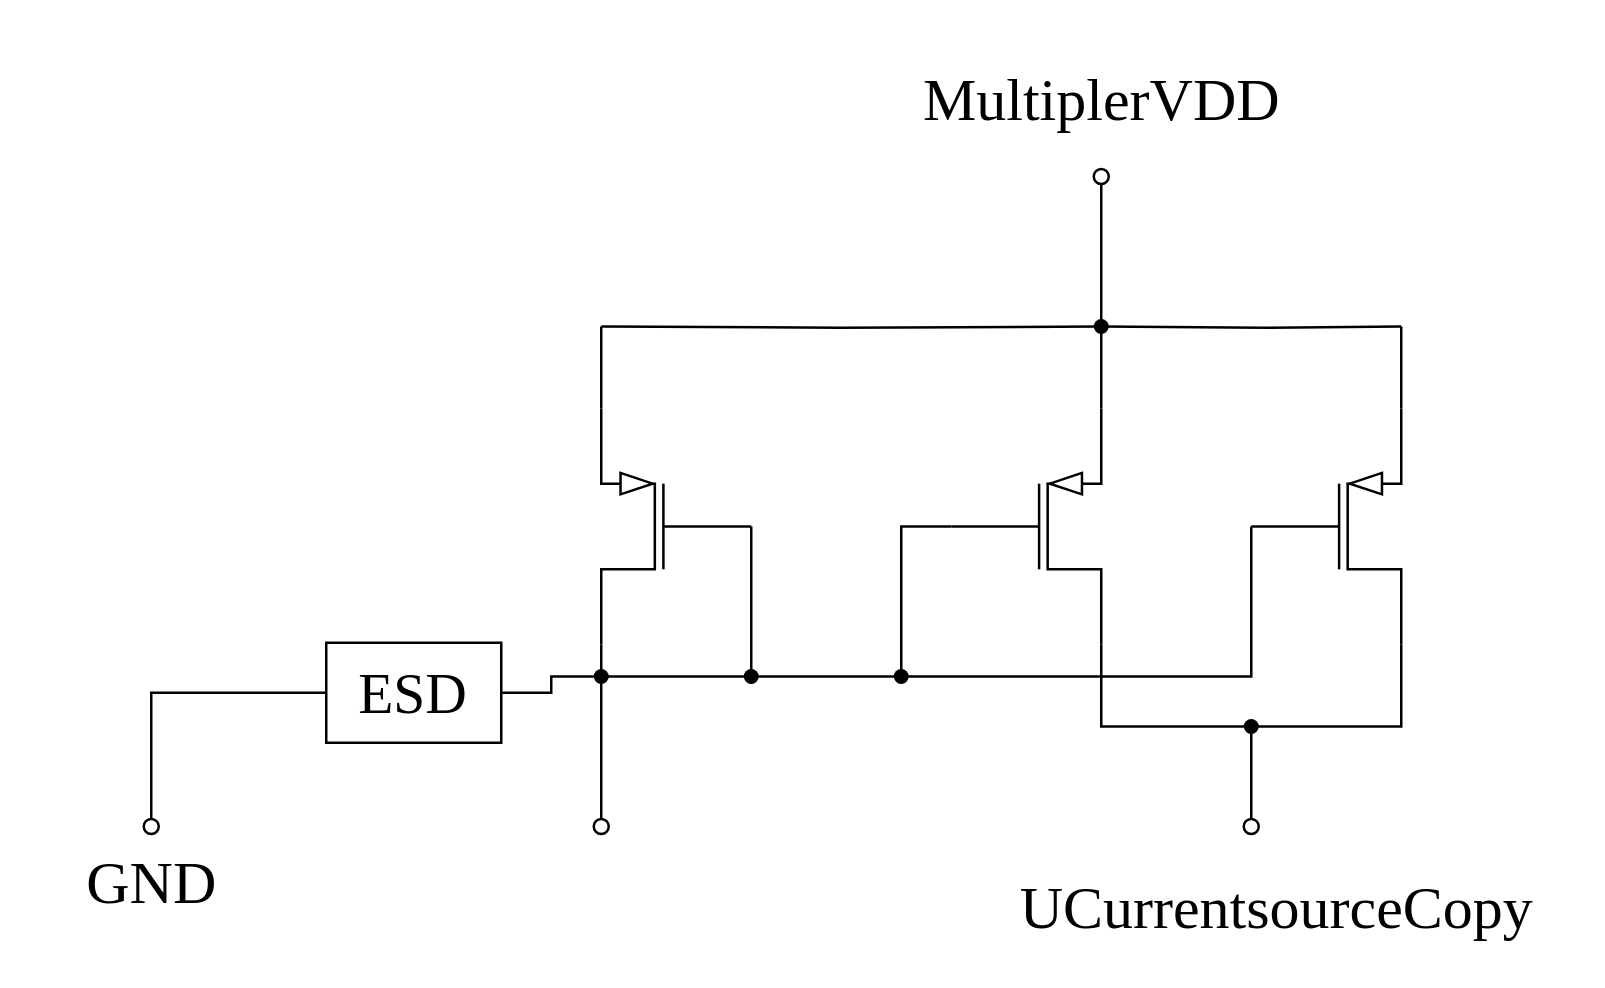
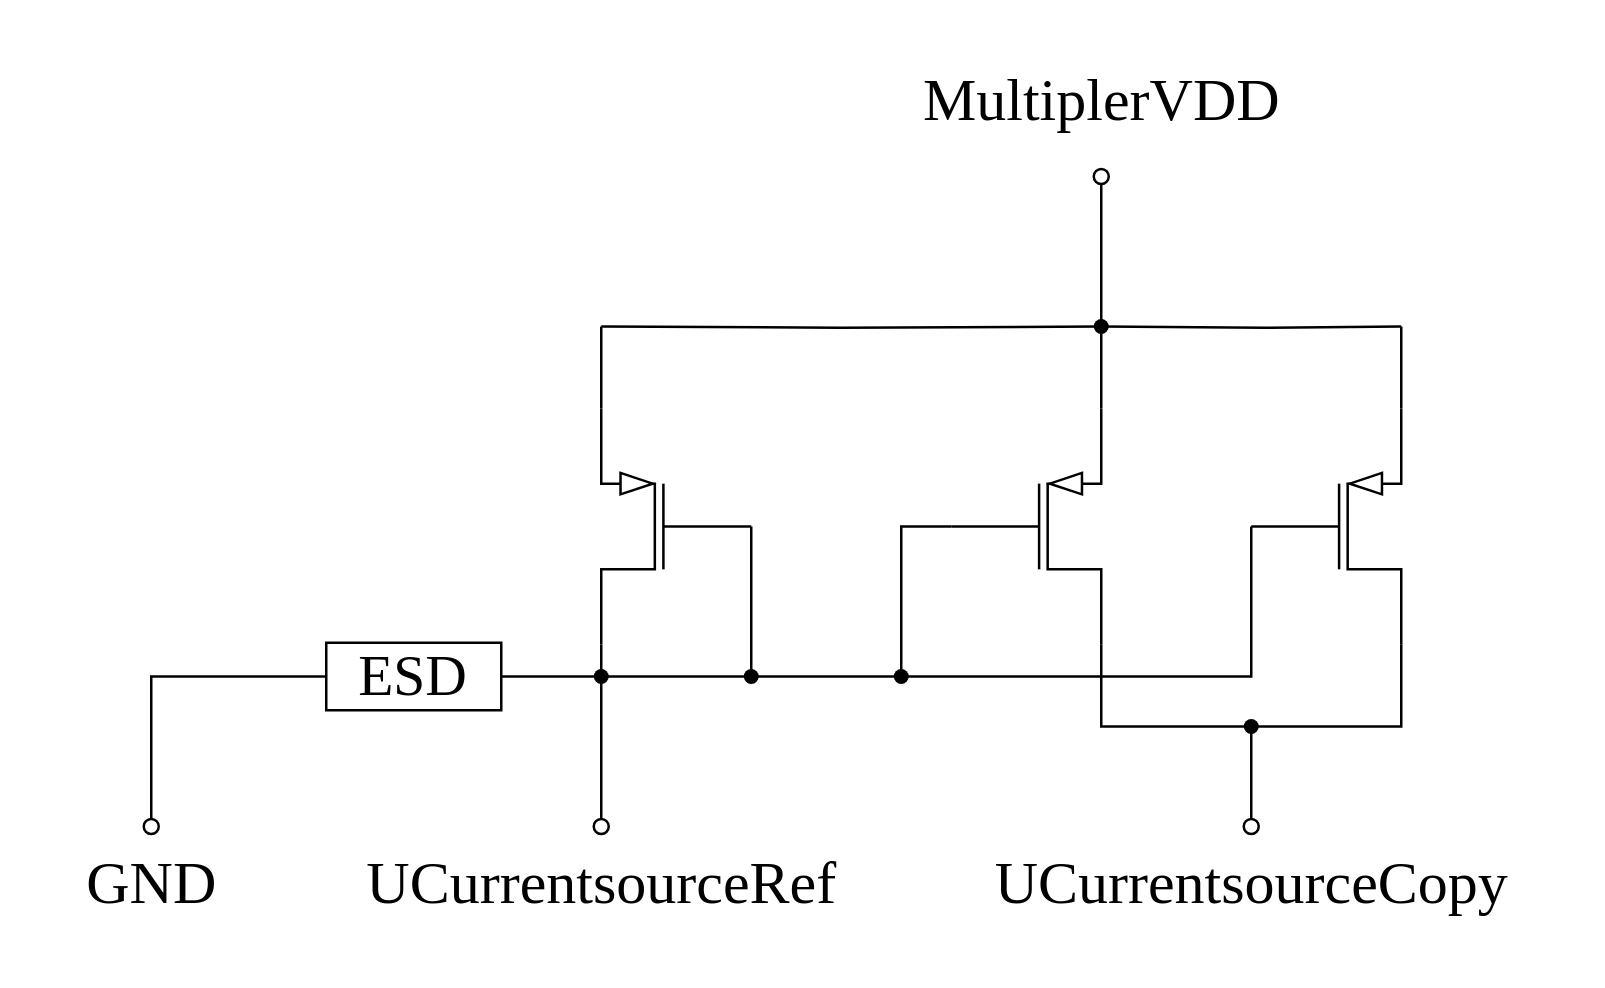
- <mxCell id="33" value="ESD" style="rounded=0;whiteSpace=wrap;html=1;fontSize=23;fontFamily=BKM-cmr10;" vertex="1" parent="1"><mxGeometry x="130" y="256.5" width="70" height="40" as="geometry" /></mxCell>
+ <mxCell id="33" value="ESD" style="rounded=0;whiteSpace=wrap;html=1;fontSize=23;fontFamily=BKM-cmr10;" vertex="1" parent="1"><mxGeometry x="130" y="256.5" width="70" height="27" as="geometry" /></mxCell>
+ <mxCell id="30" value="&lt;span style=&quot;font-size: 24px;&quot;&gt;&lt;font face=&quot;BKM-cmr10&quot;&gt;UCurrentsourceRef&lt;/font&gt;&lt;/span&gt;" style="text;html=1;align=center;verticalAlign=middle;resizable=0;points=[];autosize=1;strokeColor=none;fillColor=none;fontSize=11;fontFamily=Helvetica;fontColor=default;" parent="1" vertex="1"><mxGeometry x="125" y="333" width="230" height="40" as="geometry" /></mxCell>
- <mxCell id="31" value="&lt;span style=&quot;font-size: 24px;&quot;&gt;&lt;font face=&quot;BKM-cmr10&quot;&gt;UCurrentsourceCopy&lt;/font&gt;&lt;/span&gt;" style="text;html=1;align=center;verticalAlign=middle;resizable=0;points=[];autosize=1;strokeColor=none;fillColor=none;fontSize=11;fontFamily=Helvetica;fontColor=default;" parent="1" vertex="1"><mxGeometry x="390" y="343" width="240" height="40" as="geometry" /></mxCell>
+ <mxCell id="31" value="&lt;span style=&quot;font-size: 24px;&quot;&gt;&lt;font face=&quot;BKM-cmr10&quot;&gt;UCurrentsourceCopy&lt;/font&gt;&lt;/span&gt;" style="text;html=1;align=center;verticalAlign=middle;resizable=0;points=[];autosize=1;strokeColor=none;fillColor=none;fontSize=11;fontFamily=Helvetica;fontColor=default;" parent="1" vertex="1"><mxGeometry x="380" y="333" width="240" height="40" as="geometry" /></mxCell>
